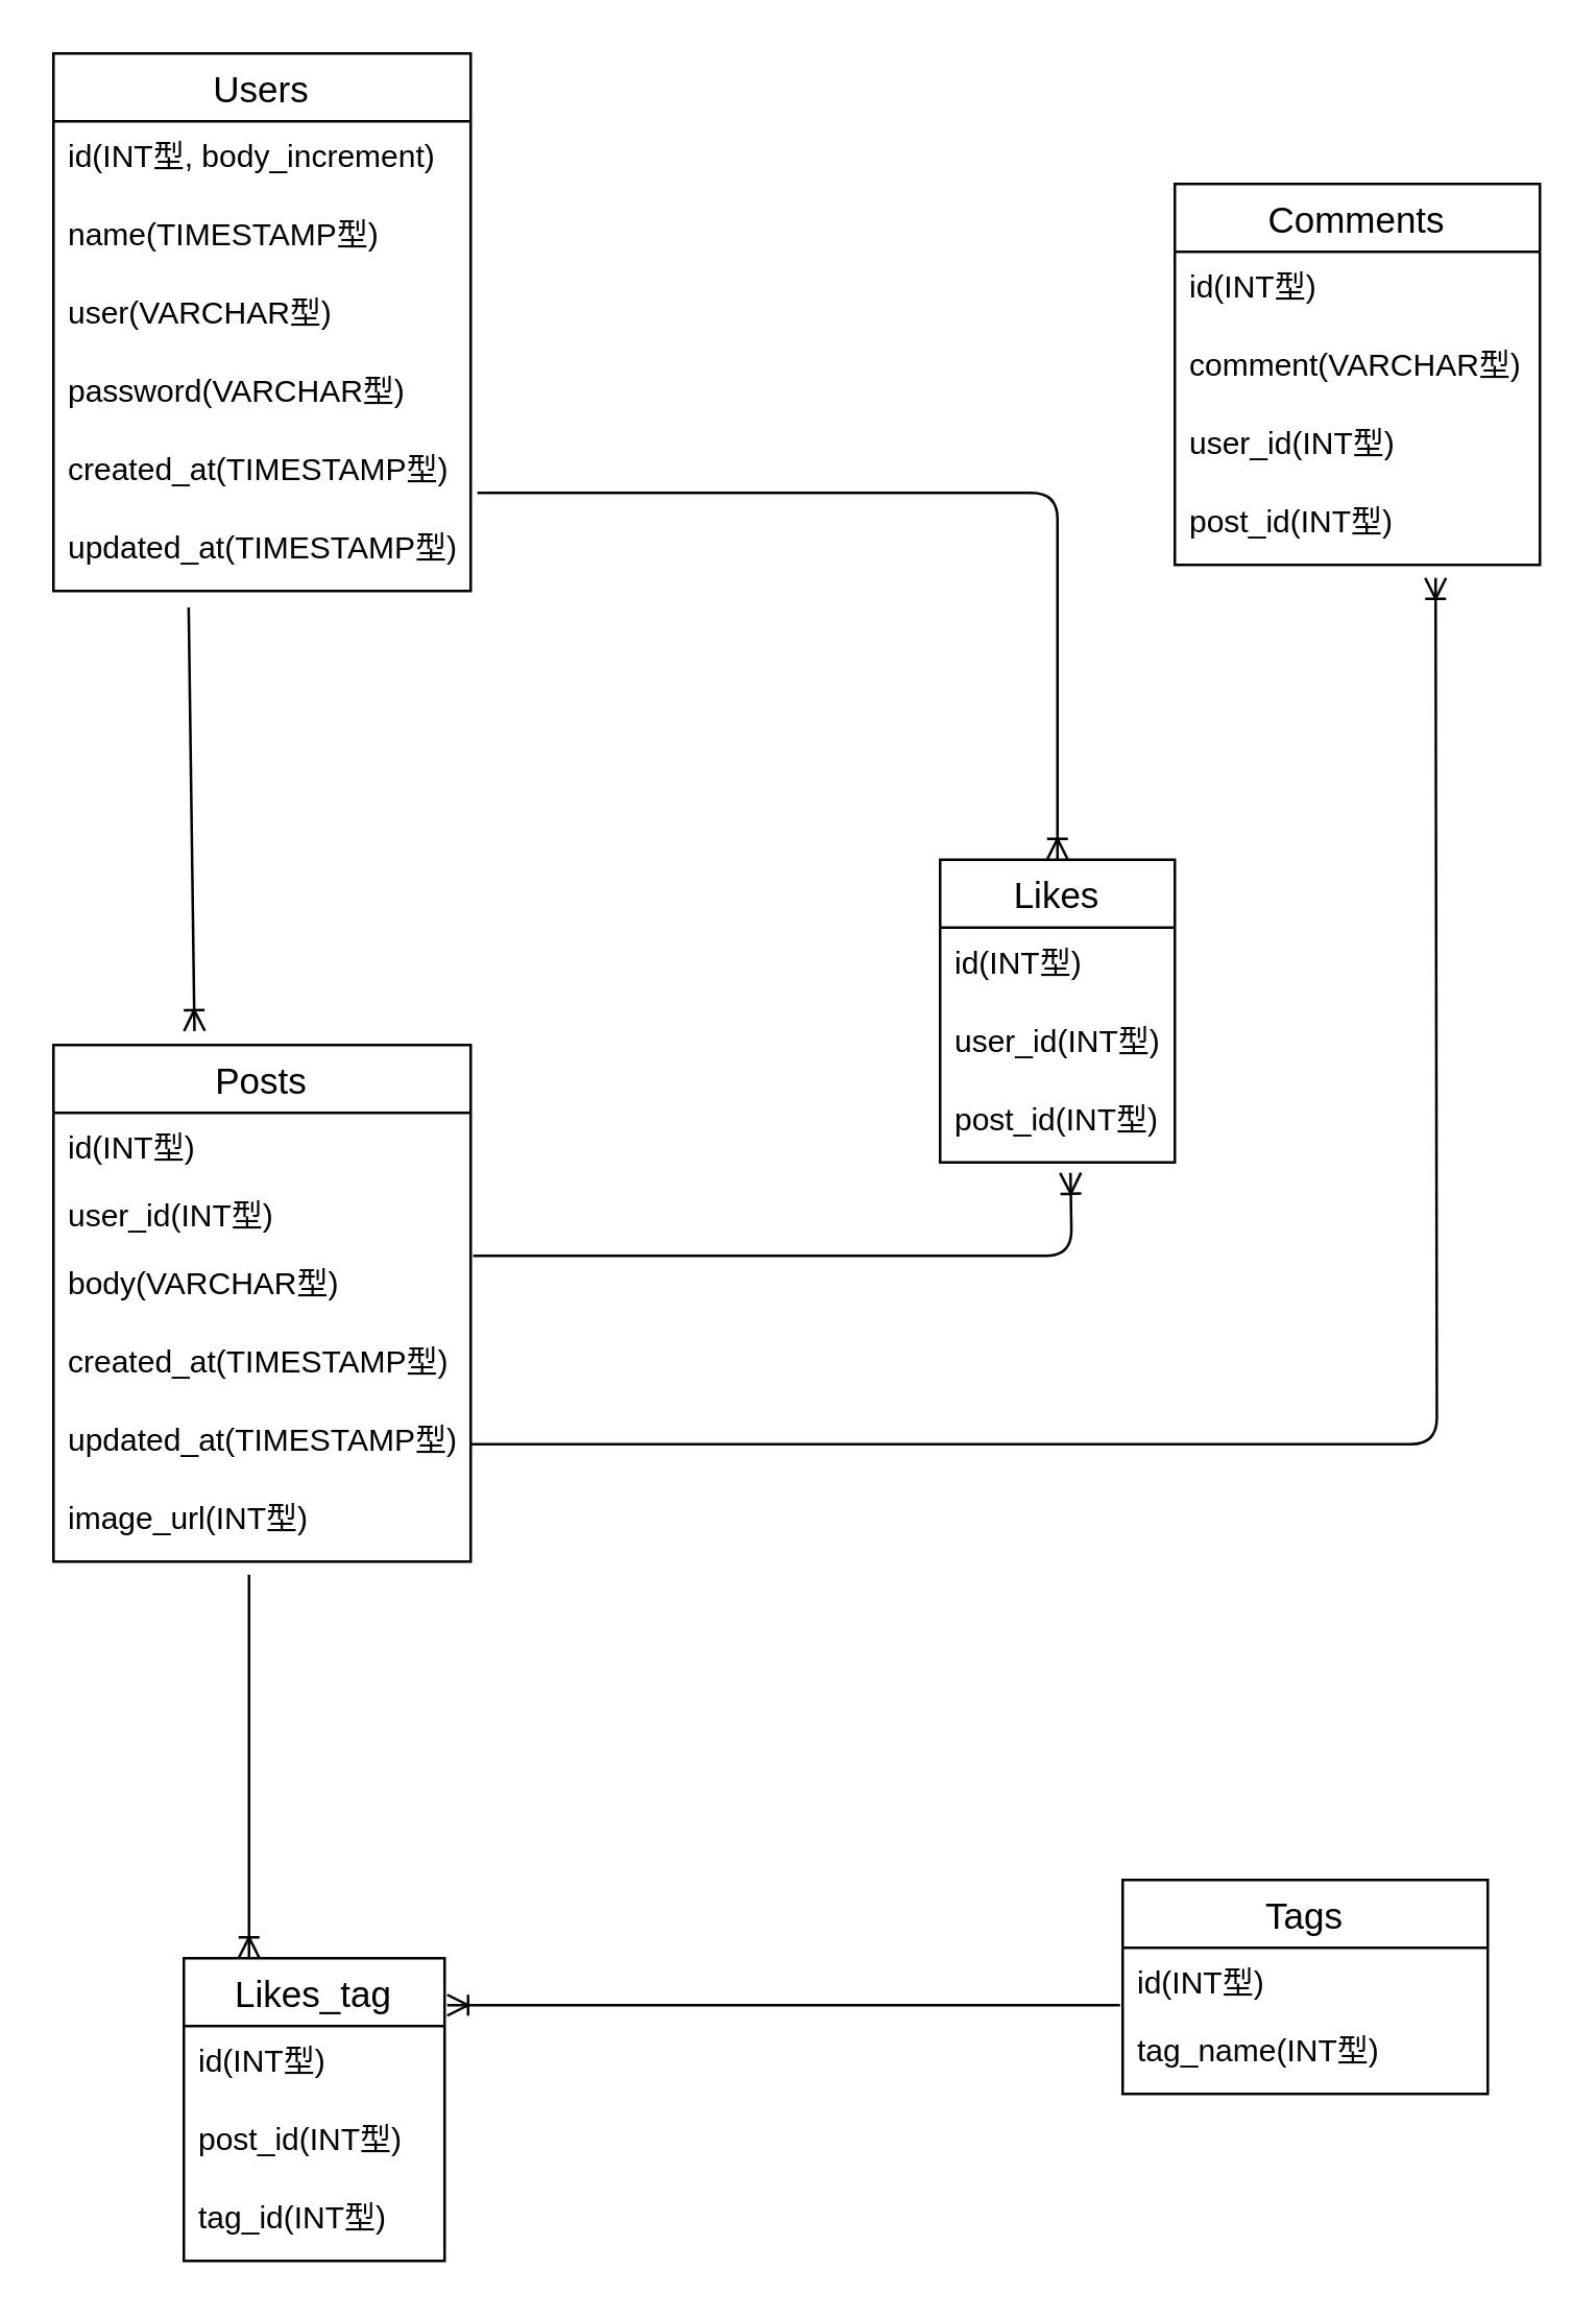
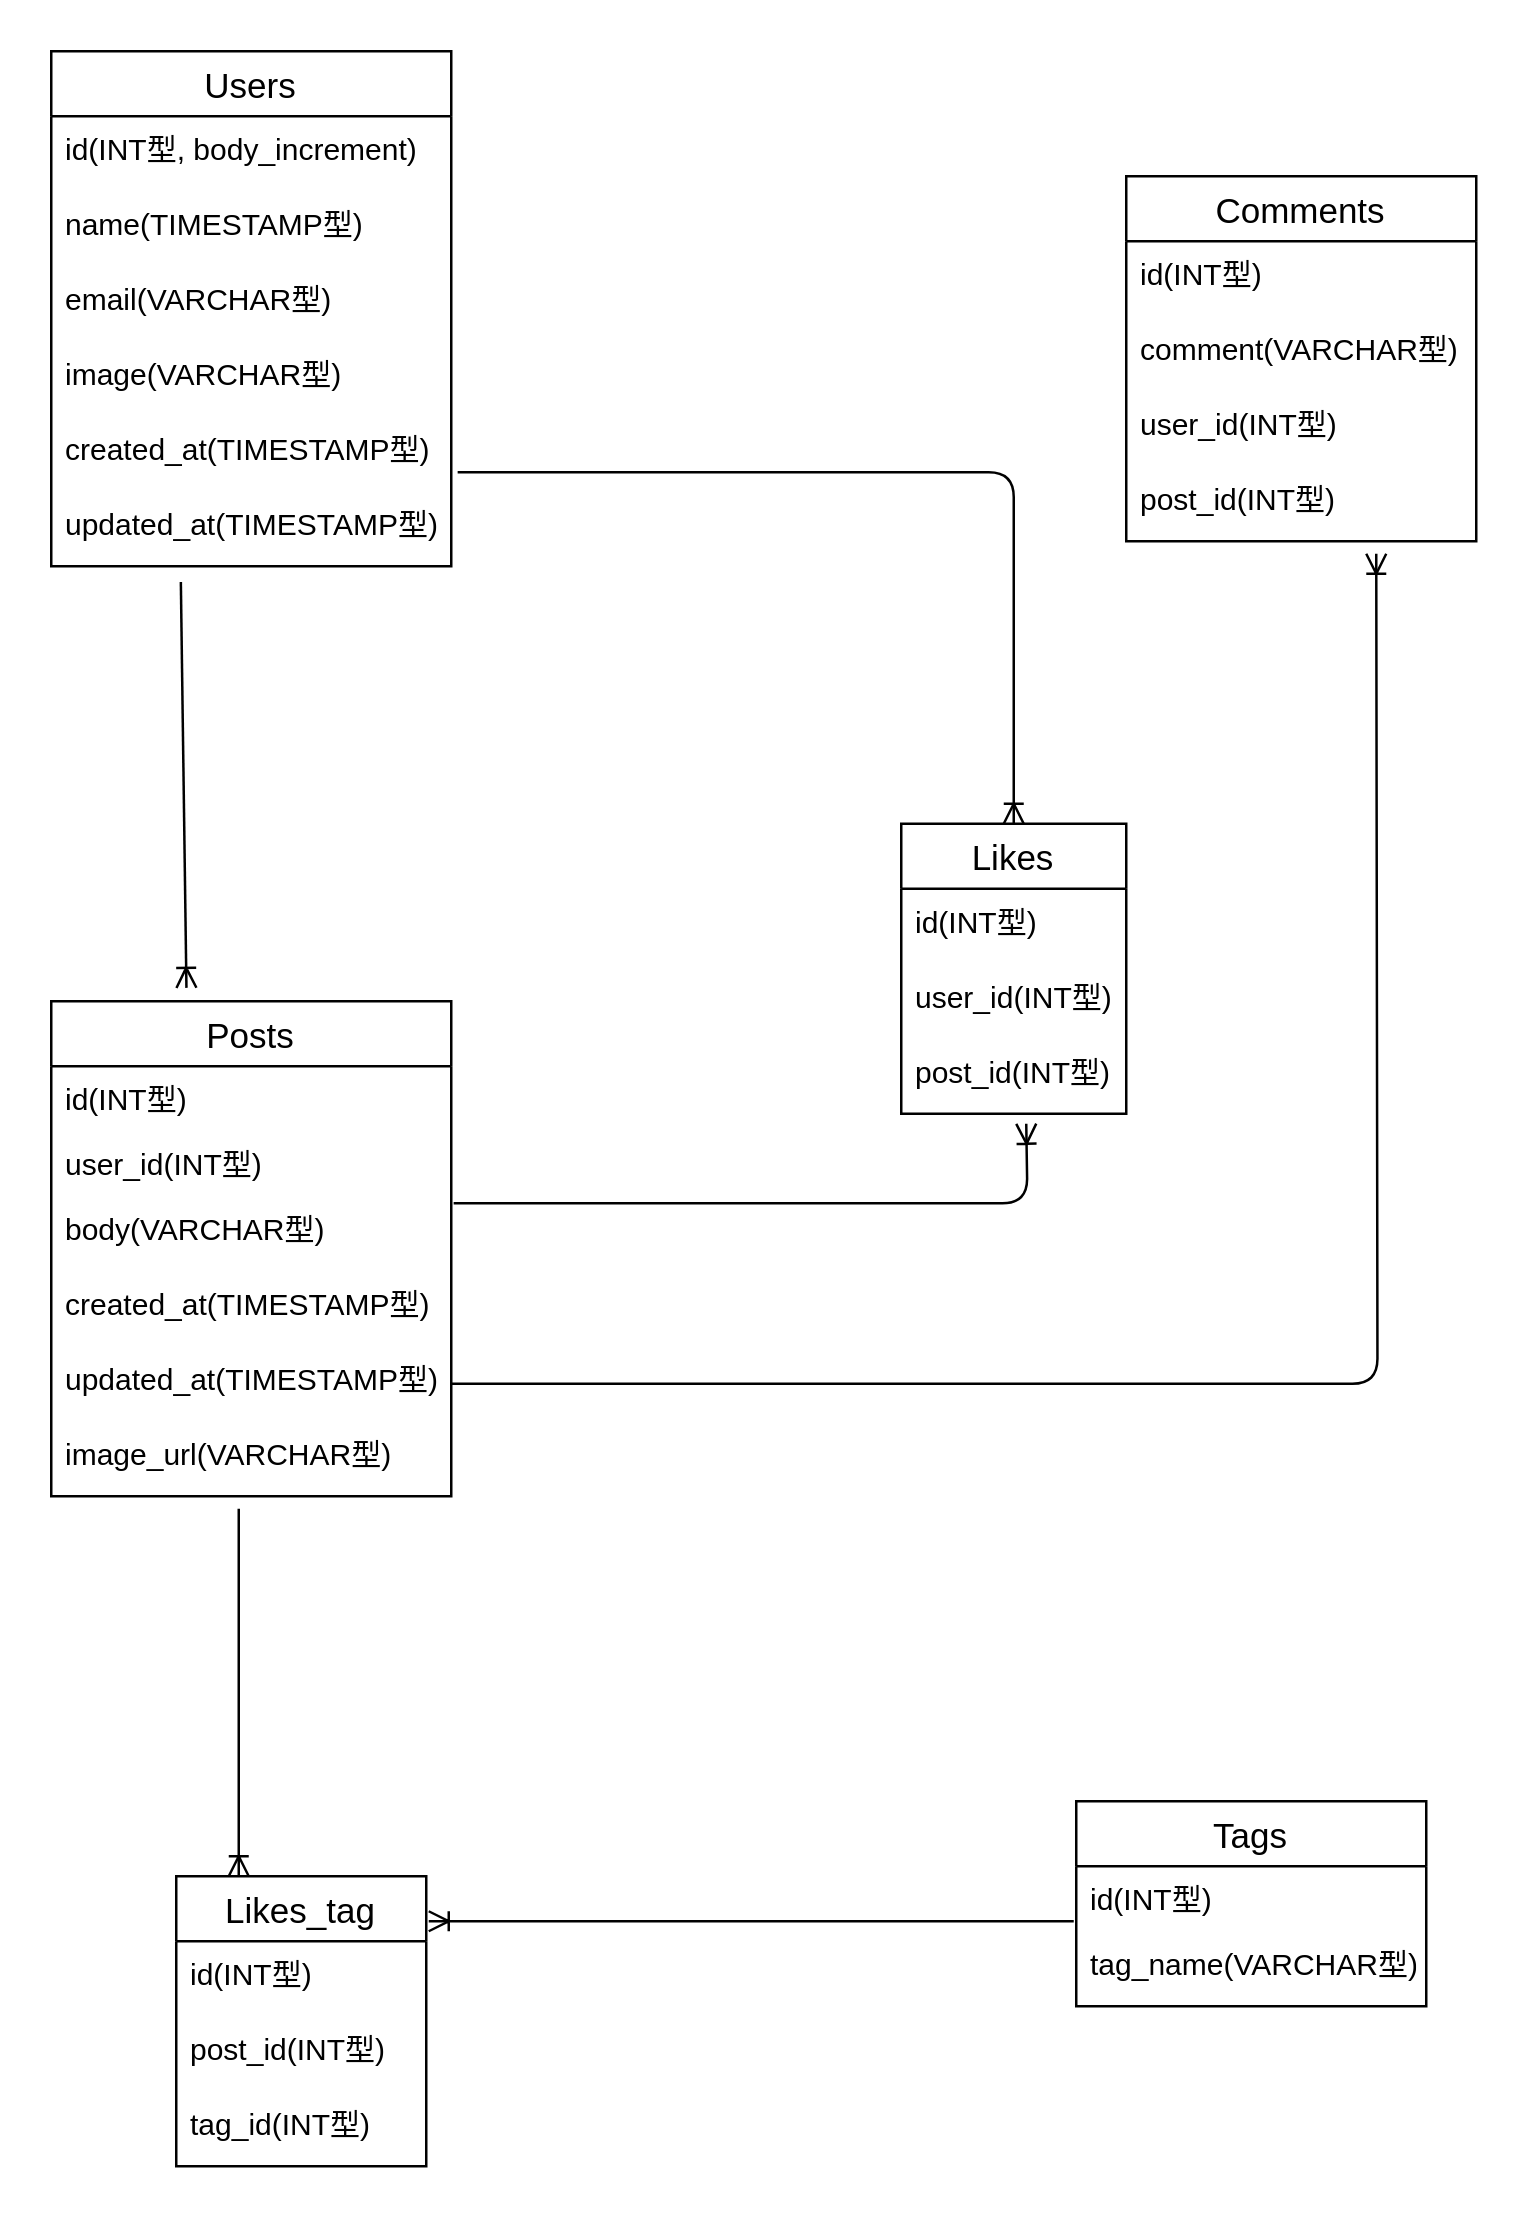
- <mxCell id="5" value="user(VARCHAR型)" style="text;strokeColor=none;fillColor=none;spacingLeft=4;spacingRight=4;overflow=hidden;rotatable=0;points=[[0,0.5],[1,0.5]];portConstraint=eastwest;fontSize=12;" parent="2" vertex="1"><mxGeometry y="86" width="160" height="30" as="geometry" /></mxCell>
+ <mxCell id="5" value="email(VARCHAR型)" style="text;strokeColor=none;fillColor=none;spacingLeft=4;spacingRight=4;overflow=hidden;rotatable=0;points=[[0,0.5],[1,0.5]];portConstraint=eastwest;fontSize=12;" parent="2" vertex="1"><mxGeometry y="86" width="160" height="30" as="geometry" /></mxCell>
- <mxCell id="6" value="password(VARCHAR型)" style="text;strokeColor=none;fillColor=none;spacingLeft=4;spacingRight=4;overflow=hidden;rotatable=0;points=[[0,0.5],[1,0.5]];portConstraint=eastwest;fontSize=12;" parent="2" vertex="1"><mxGeometry y="116" width="160" height="30" as="geometry" /></mxCell>
+ <mxCell id="6" value="image(VARCHAR型)" style="text;strokeColor=none;fillColor=none;spacingLeft=4;spacingRight=4;overflow=hidden;rotatable=0;points=[[0,0.5],[1,0.5]];portConstraint=eastwest;fontSize=12;" parent="2" vertex="1"><mxGeometry y="116" width="160" height="30" as="geometry" /></mxCell>
- <mxCell id="19" value="image_url(INT型)" style="text;strokeColor=none;fillColor=none;spacingLeft=4;spacingRight=4;overflow=hidden;rotatable=0;points=[[0,0.5],[1,0.5]];portConstraint=eastwest;fontSize=12;" parent="13" vertex="1"><mxGeometry y="168" width="160" height="30" as="geometry" /></mxCell>
+ <mxCell id="19" value="image_url(VARCHAR型)" style="text;strokeColor=none;fillColor=none;spacingLeft=4;spacingRight=4;overflow=hidden;rotatable=0;points=[[0,0.5],[1,0.5]];portConstraint=eastwest;fontSize=12;" parent="13" vertex="1"><mxGeometry y="168" width="160" height="30" as="geometry" /></mxCell>
- <mxCell id="35" value="tag_name(INT型)" style="text;strokeColor=none;fillColor=none;spacingLeft=4;spacingRight=4;overflow=hidden;rotatable=0;points=[[0,0.5],[1,0.5]];portConstraint=eastwest;fontSize=12;" vertex="1" parent="33"><mxGeometry y="52" width="140" height="30" as="geometry" /></mxCell>
+ <mxCell id="35" value="tag_name(VARCHAR型)" style="text;strokeColor=none;fillColor=none;spacingLeft=4;spacingRight=4;overflow=hidden;rotatable=0;points=[[0,0.5],[1,0.5]];portConstraint=eastwest;fontSize=12;" vertex="1" parent="33"><mxGeometry y="52" width="140" height="30" as="geometry" /></mxCell>
